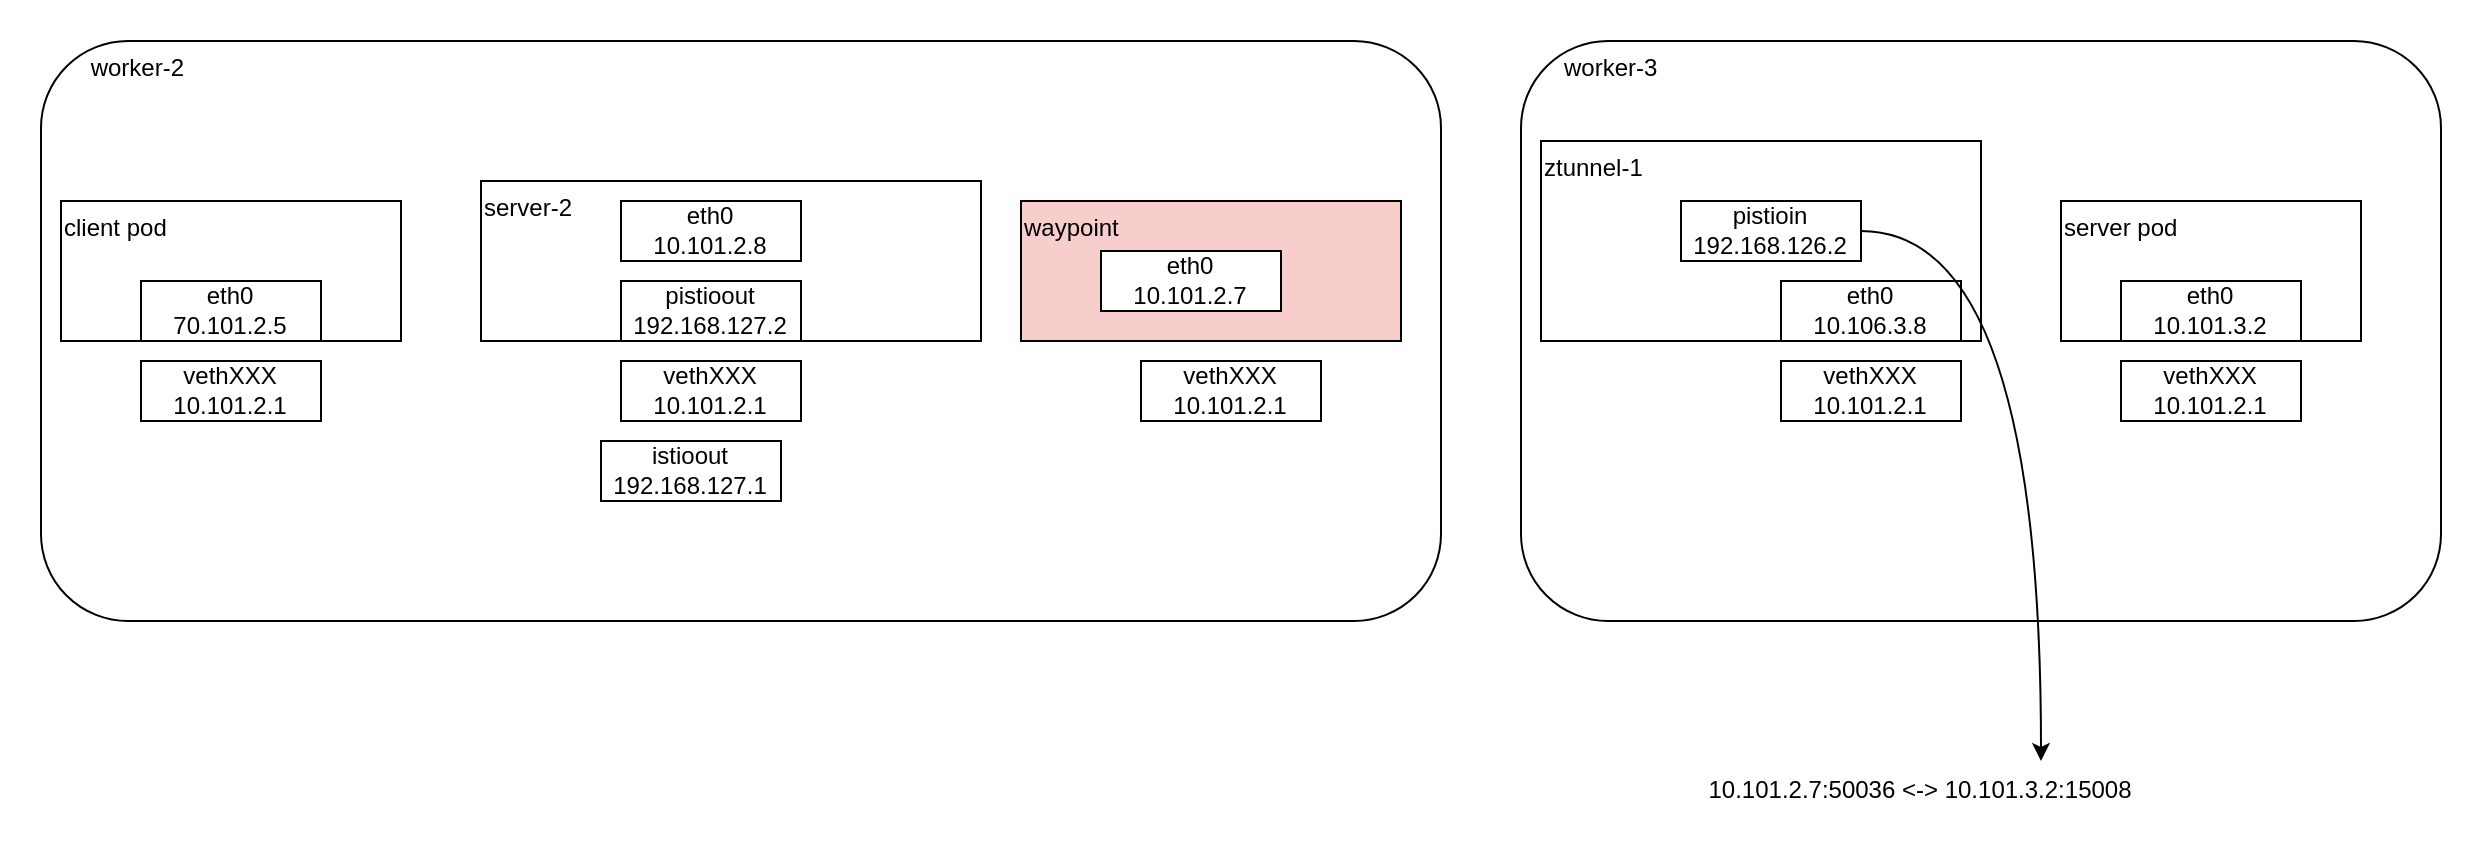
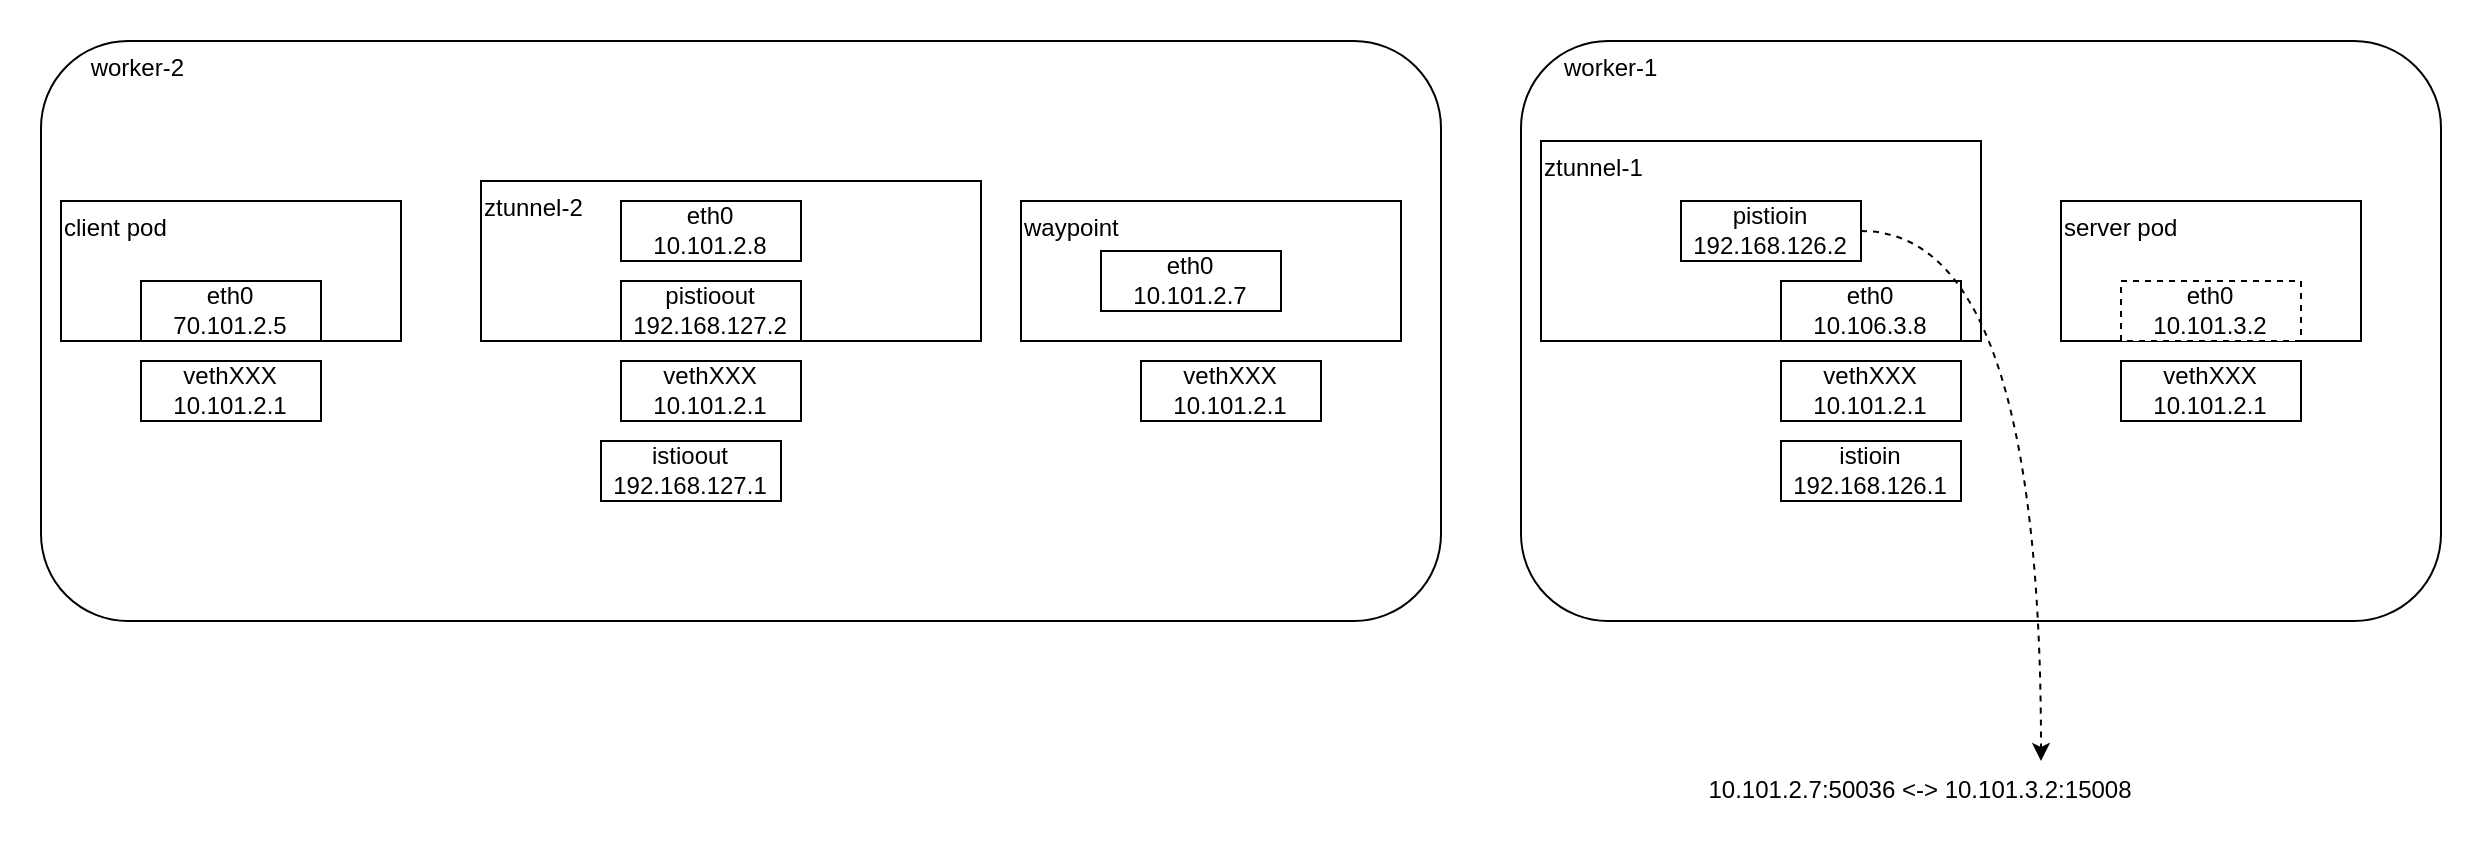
- <mxCell id="2" value="&amp;nbsp; &amp;nbsp; &amp;nbsp; worker-3" style="rounded=1;whiteSpace=wrap;html=1;verticalAlign=top;align=left;" vertex="1" parent="1"><mxGeometry x="760" y="20" width="460" height="290" as="geometry" /></mxCell>
+ <mxCell id="2" value="&amp;nbsp; &amp;nbsp; &amp;nbsp; worker-1" style="rounded=1;whiteSpace=wrap;html=1;verticalAlign=top;align=left;" vertex="1" parent="1"><mxGeometry x="760" y="20" width="460" height="290" as="geometry" /></mxCell>
- <mxCell id="5" value="server-2" style="rounded=0;whiteSpace=wrap;html=1;verticalAlign=top;align=left;" vertex="1" parent="1"><mxGeometry x="240" y="90" width="250" height="80" as="geometry" /></mxCell>
+ <mxCell id="5" value="ztunnel-2" style="rounded=0;whiteSpace=wrap;html=1;verticalAlign=top;align=left;" vertex="1" parent="1"><mxGeometry x="240" y="90" width="250" height="80" as="geometry" /></mxCell>
- <mxCell id="21" value="waypoint" style="rounded=0;whiteSpace=wrap;html=1;align=left;verticalAlign=top;fillColor=#f8cecc;" vertex="1" parent="1"><mxGeometry x="510" y="100" width="190" height="70" as="geometry" /></mxCell>
+ <mxCell id="21" value="waypoint" style="rounded=0;whiteSpace=wrap;html=1;align=left;verticalAlign=top;" vertex="1" parent="1"><mxGeometry x="510" y="100" width="190" height="70" as="geometry" /></mxCell>
- <mxCell id="19" value="eth0&lt;br&gt;10.101.3.2" style="rounded=0;whiteSpace=wrap;html=1;" vertex="1" parent="1"><mxGeometry x="1060" y="140" width="90" height="30" as="geometry" /></mxCell>
+ <mxCell id="19" value="eth0&lt;br&gt;10.101.3.2" style="rounded=0;whiteSpace=wrap;html=1;dashed=1;" vertex="1" parent="1"><mxGeometry x="1060" y="140" width="90" height="30" as="geometry" /></mxCell>
- <mxCell id="11" style="edgeStyle=orthogonalEdgeStyle;rounded=0;orthogonalLoop=1;jettySize=auto;html=1;exitX=1;exitY=0.5;exitDx=0;exitDy=0;entryX=0.75;entryY=0;entryDx=0;entryDy=0;curved=1;" edge="1" parent="1" source="12" target="24"><mxGeometry relative="1" as="geometry" /></mxCell>
+ <mxCell id="11" style="edgeStyle=orthogonalEdgeStyle;rounded=0;orthogonalLoop=1;jettySize=auto;html=1;exitX=1;exitY=0.5;exitDx=0;exitDy=0;entryX=0.75;entryY=0;entryDx=0;entryDy=0;curved=1;dashed=1;" edge="1" parent="1" source="12" target="24"><mxGeometry relative="1" as="geometry" /></mxCell>
+ <mxCell id="18" value="istioin&lt;br&gt;192.168.126.1" style="rounded=0;whiteSpace=wrap;html=1;" vertex="1" parent="1"><mxGeometry x="890" y="220" width="90" height="30" as="geometry" /></mxCell>
